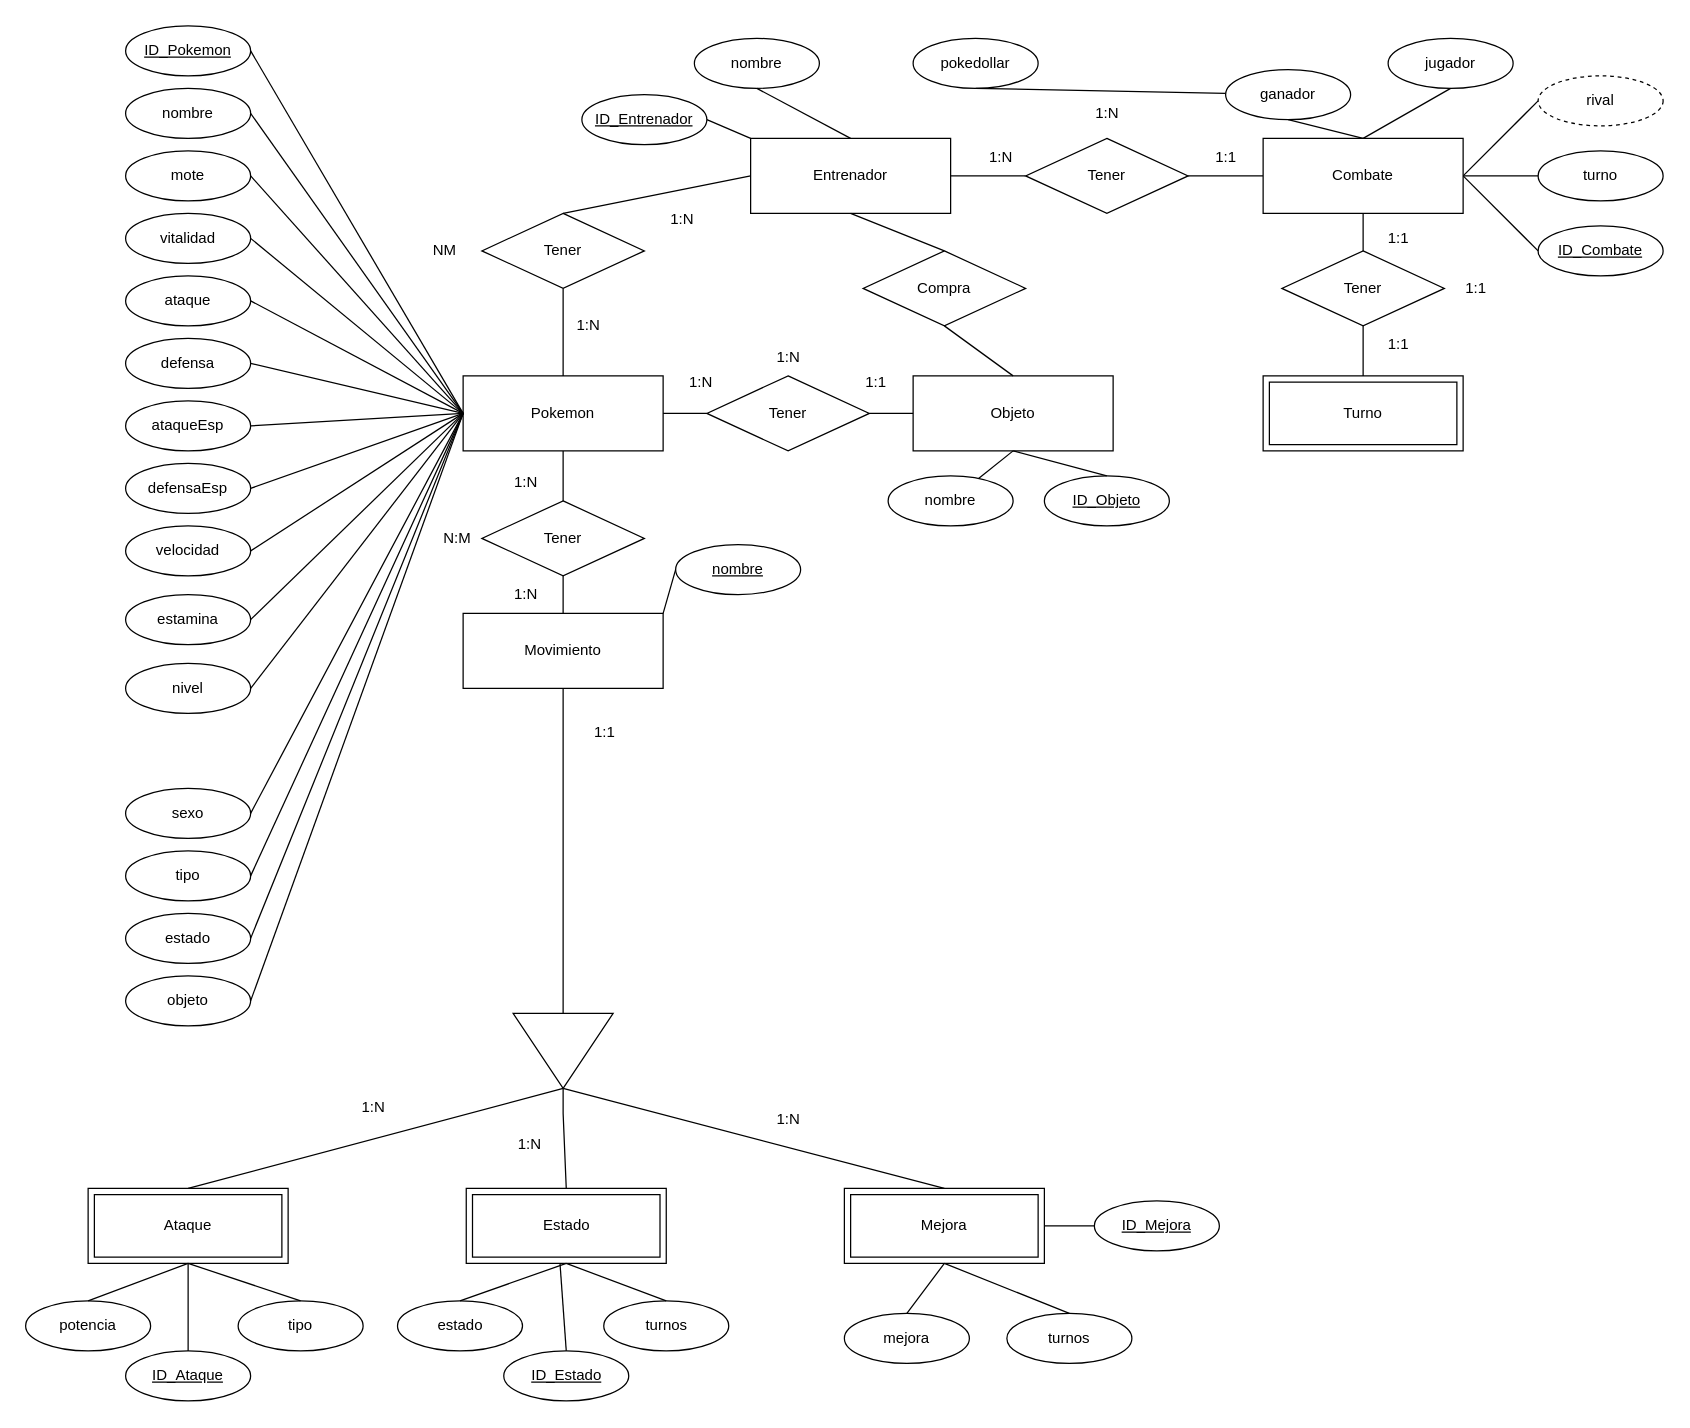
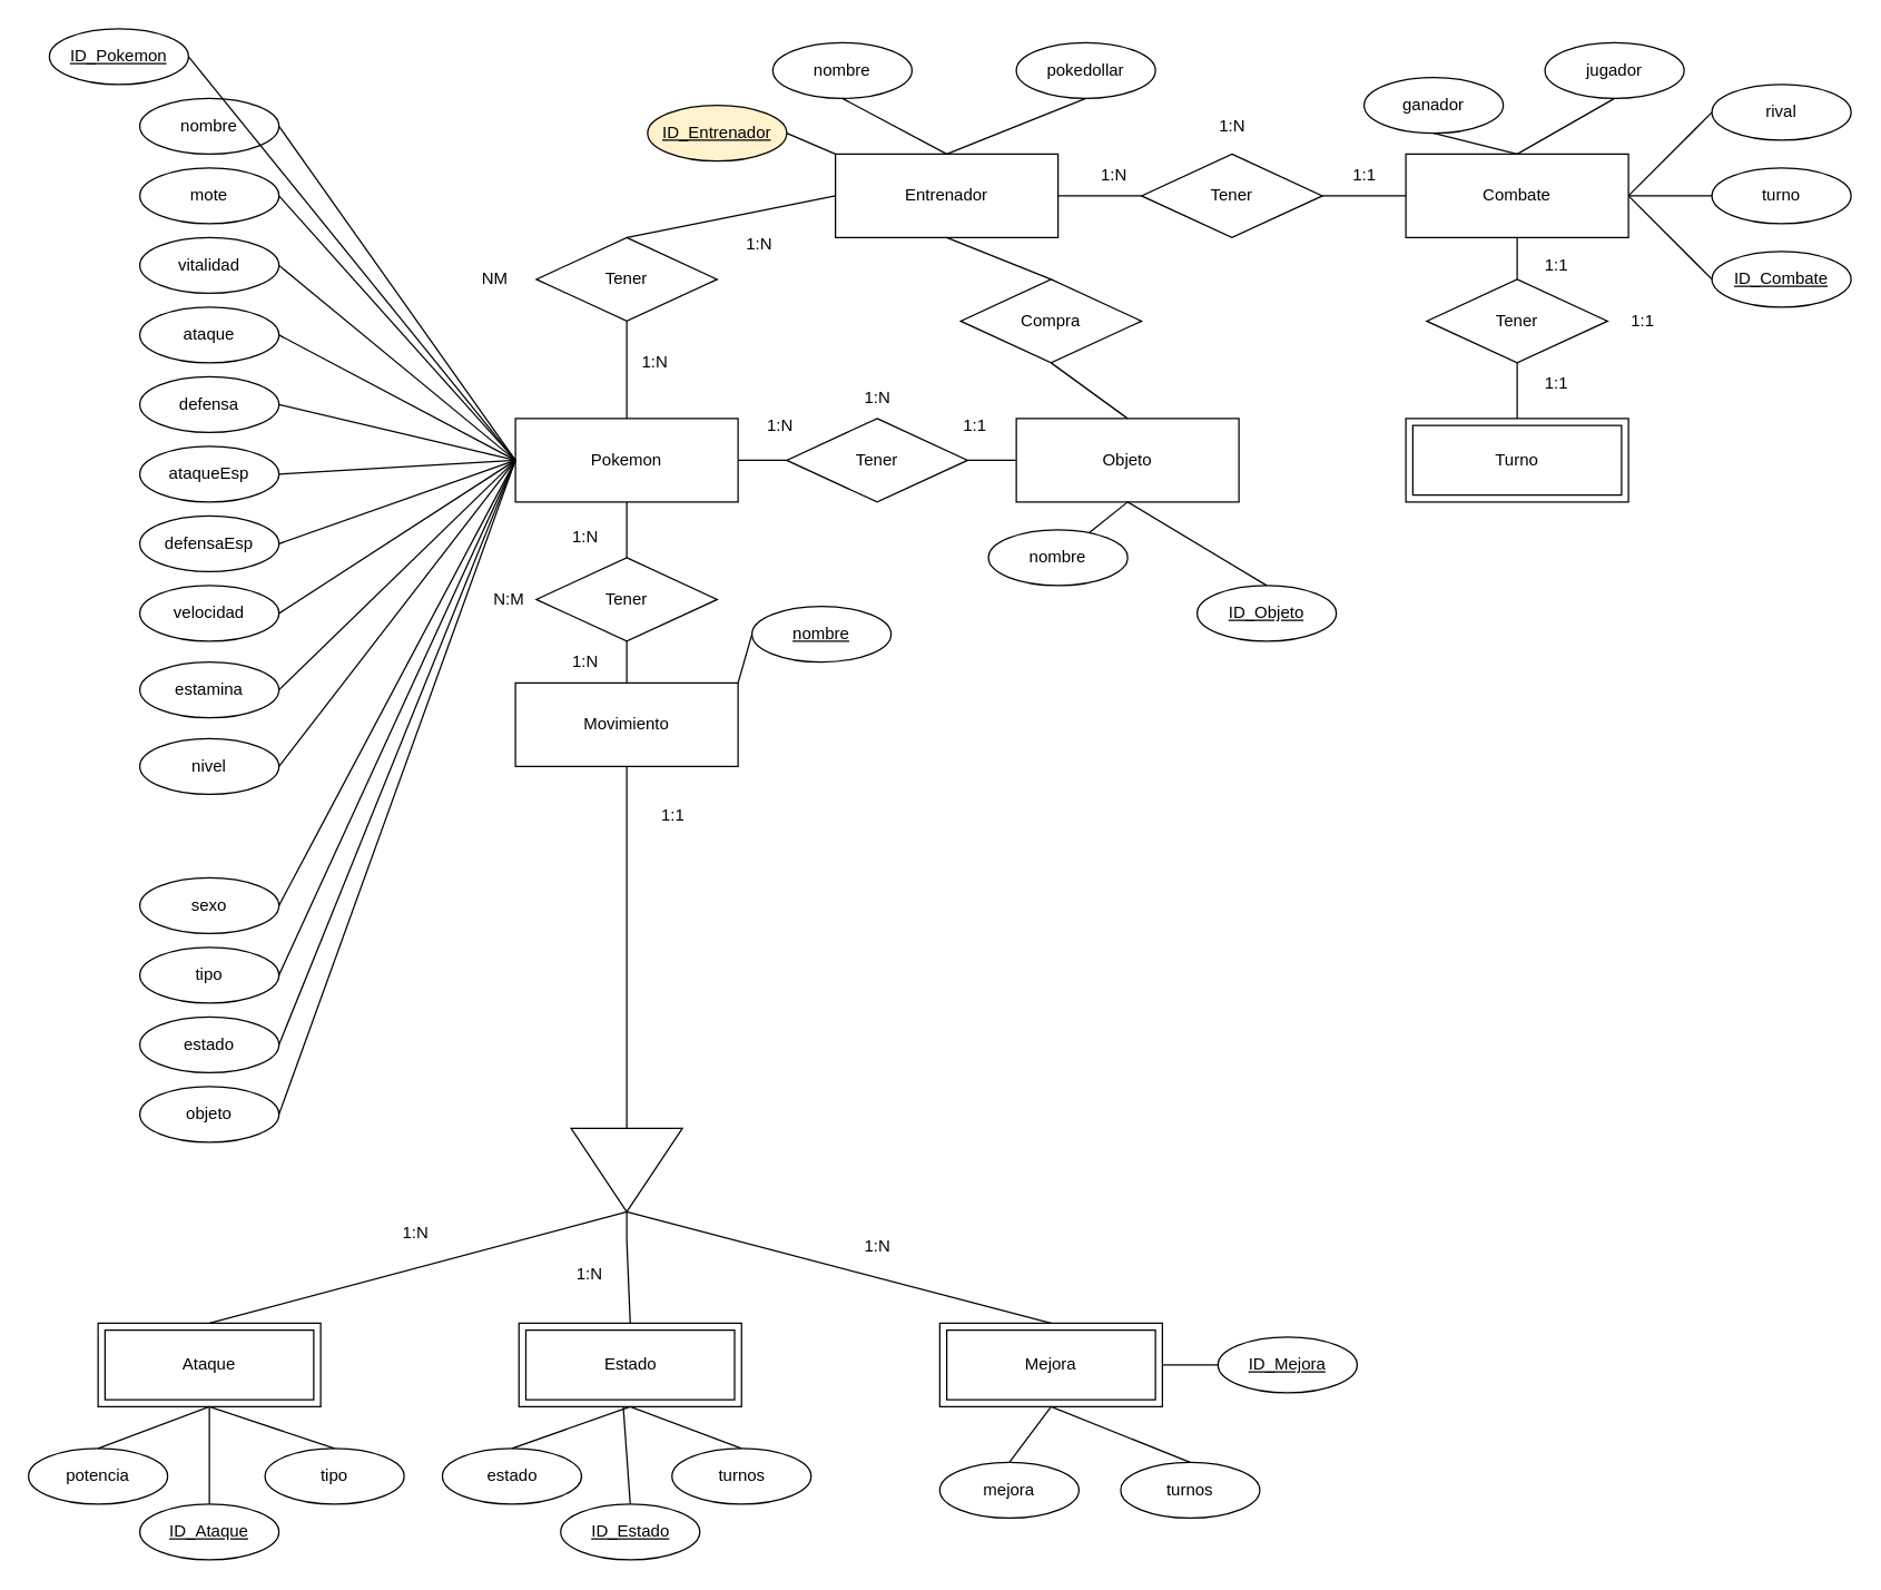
- <mxCell id="106" value="&lt;span style=&quot;border-color: var(--border-color);&quot;&gt;&lt;u&gt;ID_Pokemon&lt;/u&gt;&lt;/span&gt;" style="ellipse;whiteSpace=wrap;html=1;" parent="1" vertex="1"><mxGeometry x="100" y="20" width="100" height="40" as="geometry" /></mxCell>
+ <mxCell id="106" value="&lt;span style=&quot;border-color: var(--border-color);&quot;&gt;&lt;u&gt;ID_Pokemon&lt;/u&gt;&lt;/span&gt;" style="ellipse;whiteSpace=wrap;html=1;" parent="1" vertex="1"><mxGeometry x="35" y="20" width="100" height="40" as="geometry" /></mxCell>
- <mxCell id="63" value="" style="endArrow=none;html=1;rounded=0;exitX=0.5;exitY=1;exitDx=0;exitDy=0;" parent="1" source="61" target="67" edge="1"><mxGeometry relative="1" as="geometry"><mxPoint x="615" y="80" as="sourcePoint" /><mxPoint x="690" y="120" as="targetPoint" /></mxGeometry></mxCell>
+ <mxCell id="63" value="" style="endArrow=none;html=1;rounded=0;exitX=0.5;exitY=1;exitDx=0;exitDy=0;entryX=0.5;entryY=0;entryDx=0;entryDy=0;" parent="1" source="61" target="17" edge="1"><mxGeometry relative="1" as="geometry"><mxPoint x="615" y="80" as="sourcePoint" /><mxPoint x="690" y="120" as="targetPoint" /></mxGeometry></mxCell>
- <mxCell id="69" value="rival" style="ellipse;whiteSpace=wrap;html=1;dashed=1;" parent="1" vertex="1"><mxGeometry x="1230" y="60" width="100" height="40" as="geometry" /></mxCell>
+ <mxCell id="69" value="rival" style="ellipse;whiteSpace=wrap;html=1;" parent="1" vertex="1"><mxGeometry x="1230" y="60" width="100" height="40" as="geometry" /></mxCell>
- <mxCell id="108" value="&lt;span style=&quot;border-color: var(--border-color);&quot;&gt;&lt;u&gt;ID_Entrenador&lt;/u&gt;&lt;/span&gt;" style="ellipse;whiteSpace=wrap;html=1;" parent="1" vertex="1"><mxGeometry x="465" y="75" width="100" height="40" as="geometry" /></mxCell>
+ <mxCell id="108" value="&lt;span style=&quot;border-color: var(--border-color);&quot;&gt;&lt;u&gt;ID_Entrenador&lt;/u&gt;&lt;/span&gt;" style="ellipse;whiteSpace=wrap;html=1;fillColor=#fff2cc;" parent="1" vertex="1"><mxGeometry x="465" y="75" width="100" height="40" as="geometry" /></mxCell>
- <mxCell id="113" value="&lt;span style=&quot;border-color: var(--border-color);&quot;&gt;&lt;u&gt;ID_Objeto&lt;/u&gt;&lt;/span&gt;" style="ellipse;whiteSpace=wrap;html=1;" parent="1" vertex="1"><mxGeometry x="835" y="380" width="100" height="40" as="geometry" /></mxCell>
+ <mxCell id="113" value="&lt;span style=&quot;border-color: var(--border-color);&quot;&gt;&lt;u&gt;ID_Objeto&lt;/u&gt;&lt;/span&gt;" style="ellipse;whiteSpace=wrap;html=1;" parent="1" vertex="1"><mxGeometry x="860" y="420" width="100" height="40" as="geometry" /></mxCell>
